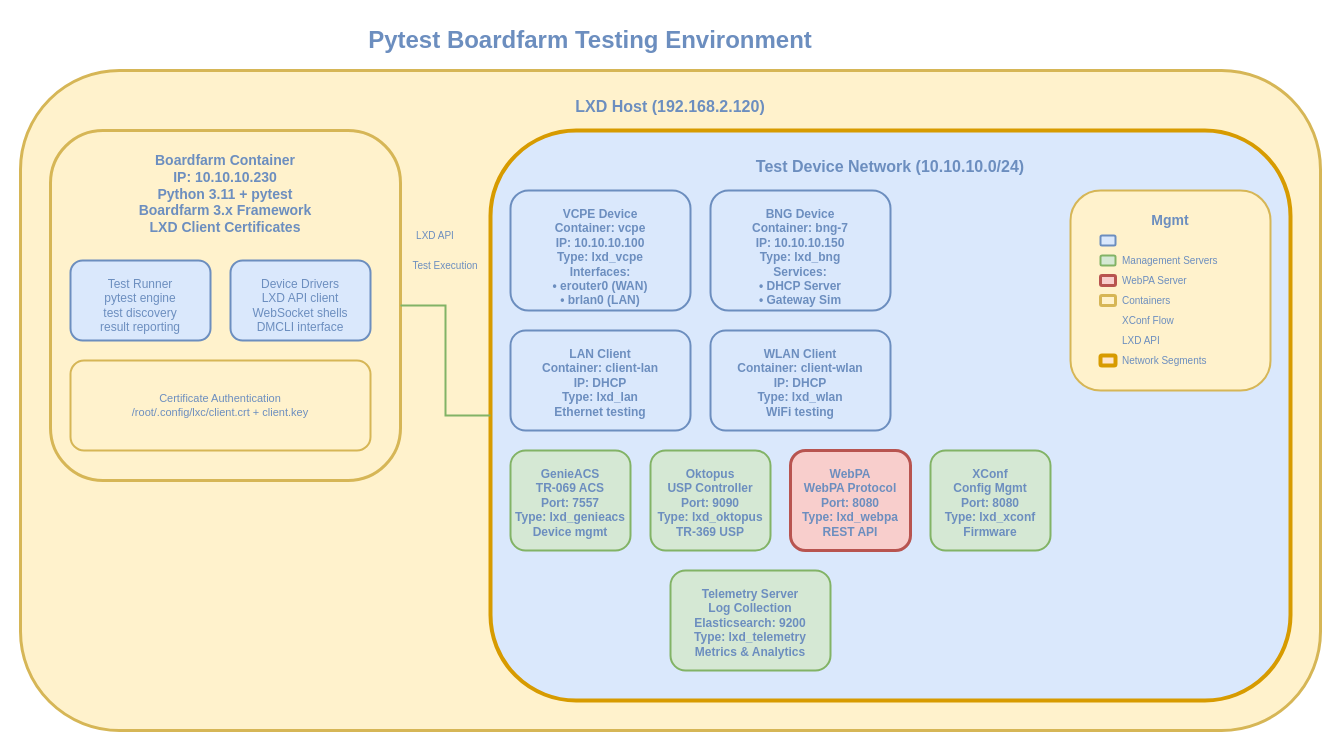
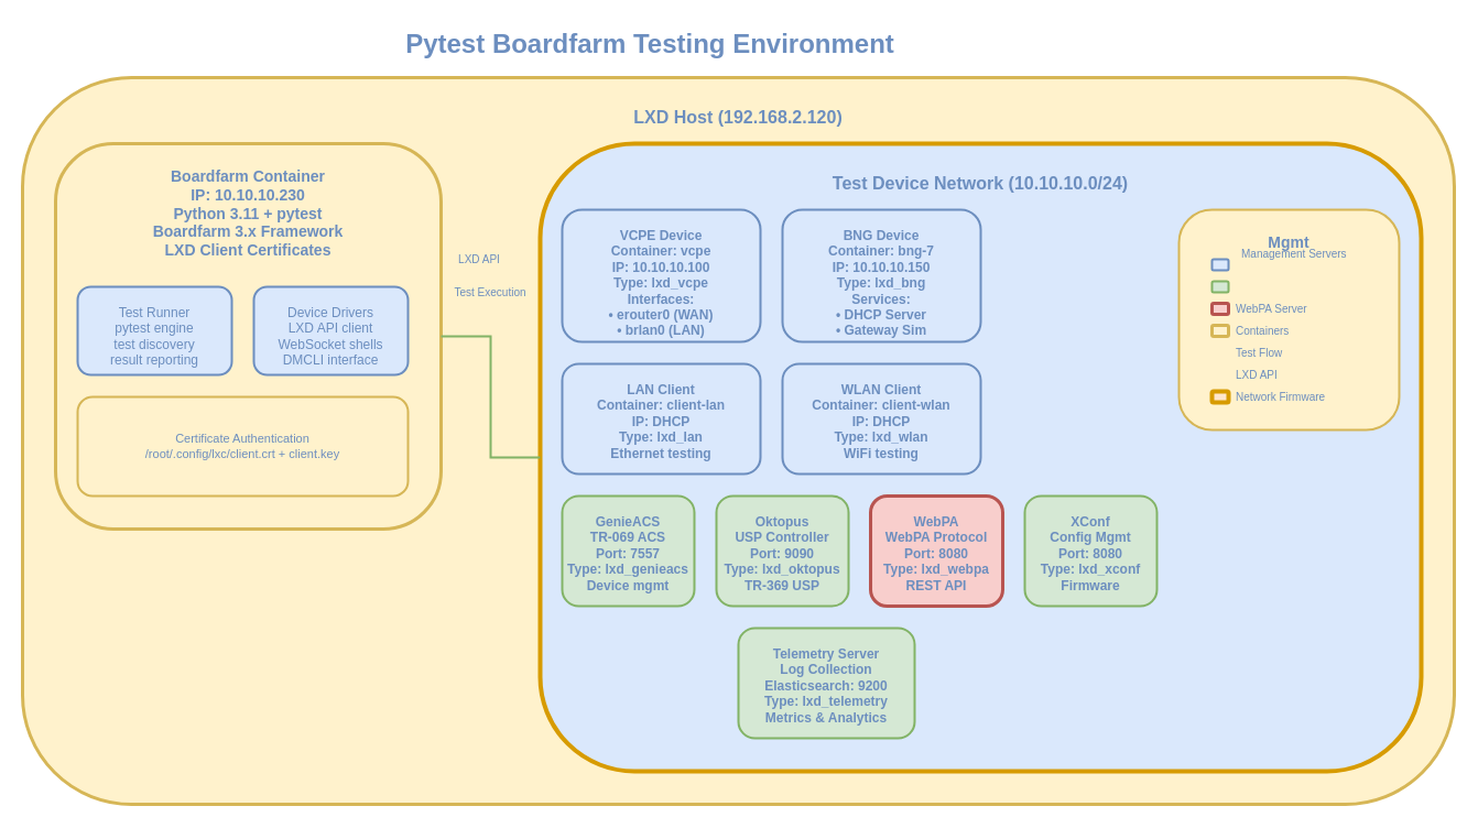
- <mxCell id="24" value="Management Servers" style="text;html=1;strokeColor=none;fillColor=none;align=left;verticalAlign=middle;whiteSpace=wrap;rounded=0;fontSize=10;fontColor=#6c8ebf;" parent="1" vertex="1"><mxGeometry x="1120" y="250" width="120" height="20" as="geometry" /></mxCell>
+ <mxCell id="24" value="Management Servers" style="text;html=1;strokeColor=none;fillColor=none;align=left;verticalAlign=middle;whiteSpace=wrap;rounded=0;fontSize=10;fontColor=#6c8ebf;" parent="1" vertex="1"><mxGeometry x="1125" y="220" width="120" height="20" as="geometry" /></mxCell>
- <mxCell id="30" value="XConf Flow" style="text;html=1;strokeColor=none;fillColor=none;align=left;verticalAlign=middle;whiteSpace=wrap;rounded=0;fontSize=10;fontColor=#6c8ebf;" parent="1" vertex="1"><mxGeometry x="1120" y="310" width="80" height="20" as="geometry" /></mxCell>
+ <mxCell id="30" value="Test Flow" style="text;html=1;strokeColor=none;fillColor=none;align=left;verticalAlign=middle;whiteSpace=wrap;rounded=0;fontSize=10;fontColor=#6c8ebf;" parent="1" vertex="1"><mxGeometry x="1120" y="310" width="80" height="20" as="geometry" /></mxCell>
- <mxCell id="34" value="Network Segments" style="text;html=1;strokeColor=none;fillColor=none;align=left;verticalAlign=middle;whiteSpace=wrap;rounded=0;fontSize=10;fontColor=#6c8ebf;" parent="1" vertex="1"><mxGeometry x="1120" y="350" width="100" height="20" as="geometry" /></mxCell>
+ <mxCell id="34" value="Network Firmware" style="text;html=1;strokeColor=none;fillColor=none;align=left;verticalAlign=middle;whiteSpace=wrap;rounded=0;fontSize=10;fontColor=#6c8ebf;" parent="1" vertex="1"><mxGeometry x="1120" y="350" width="100" height="20" as="geometry" /></mxCell>
